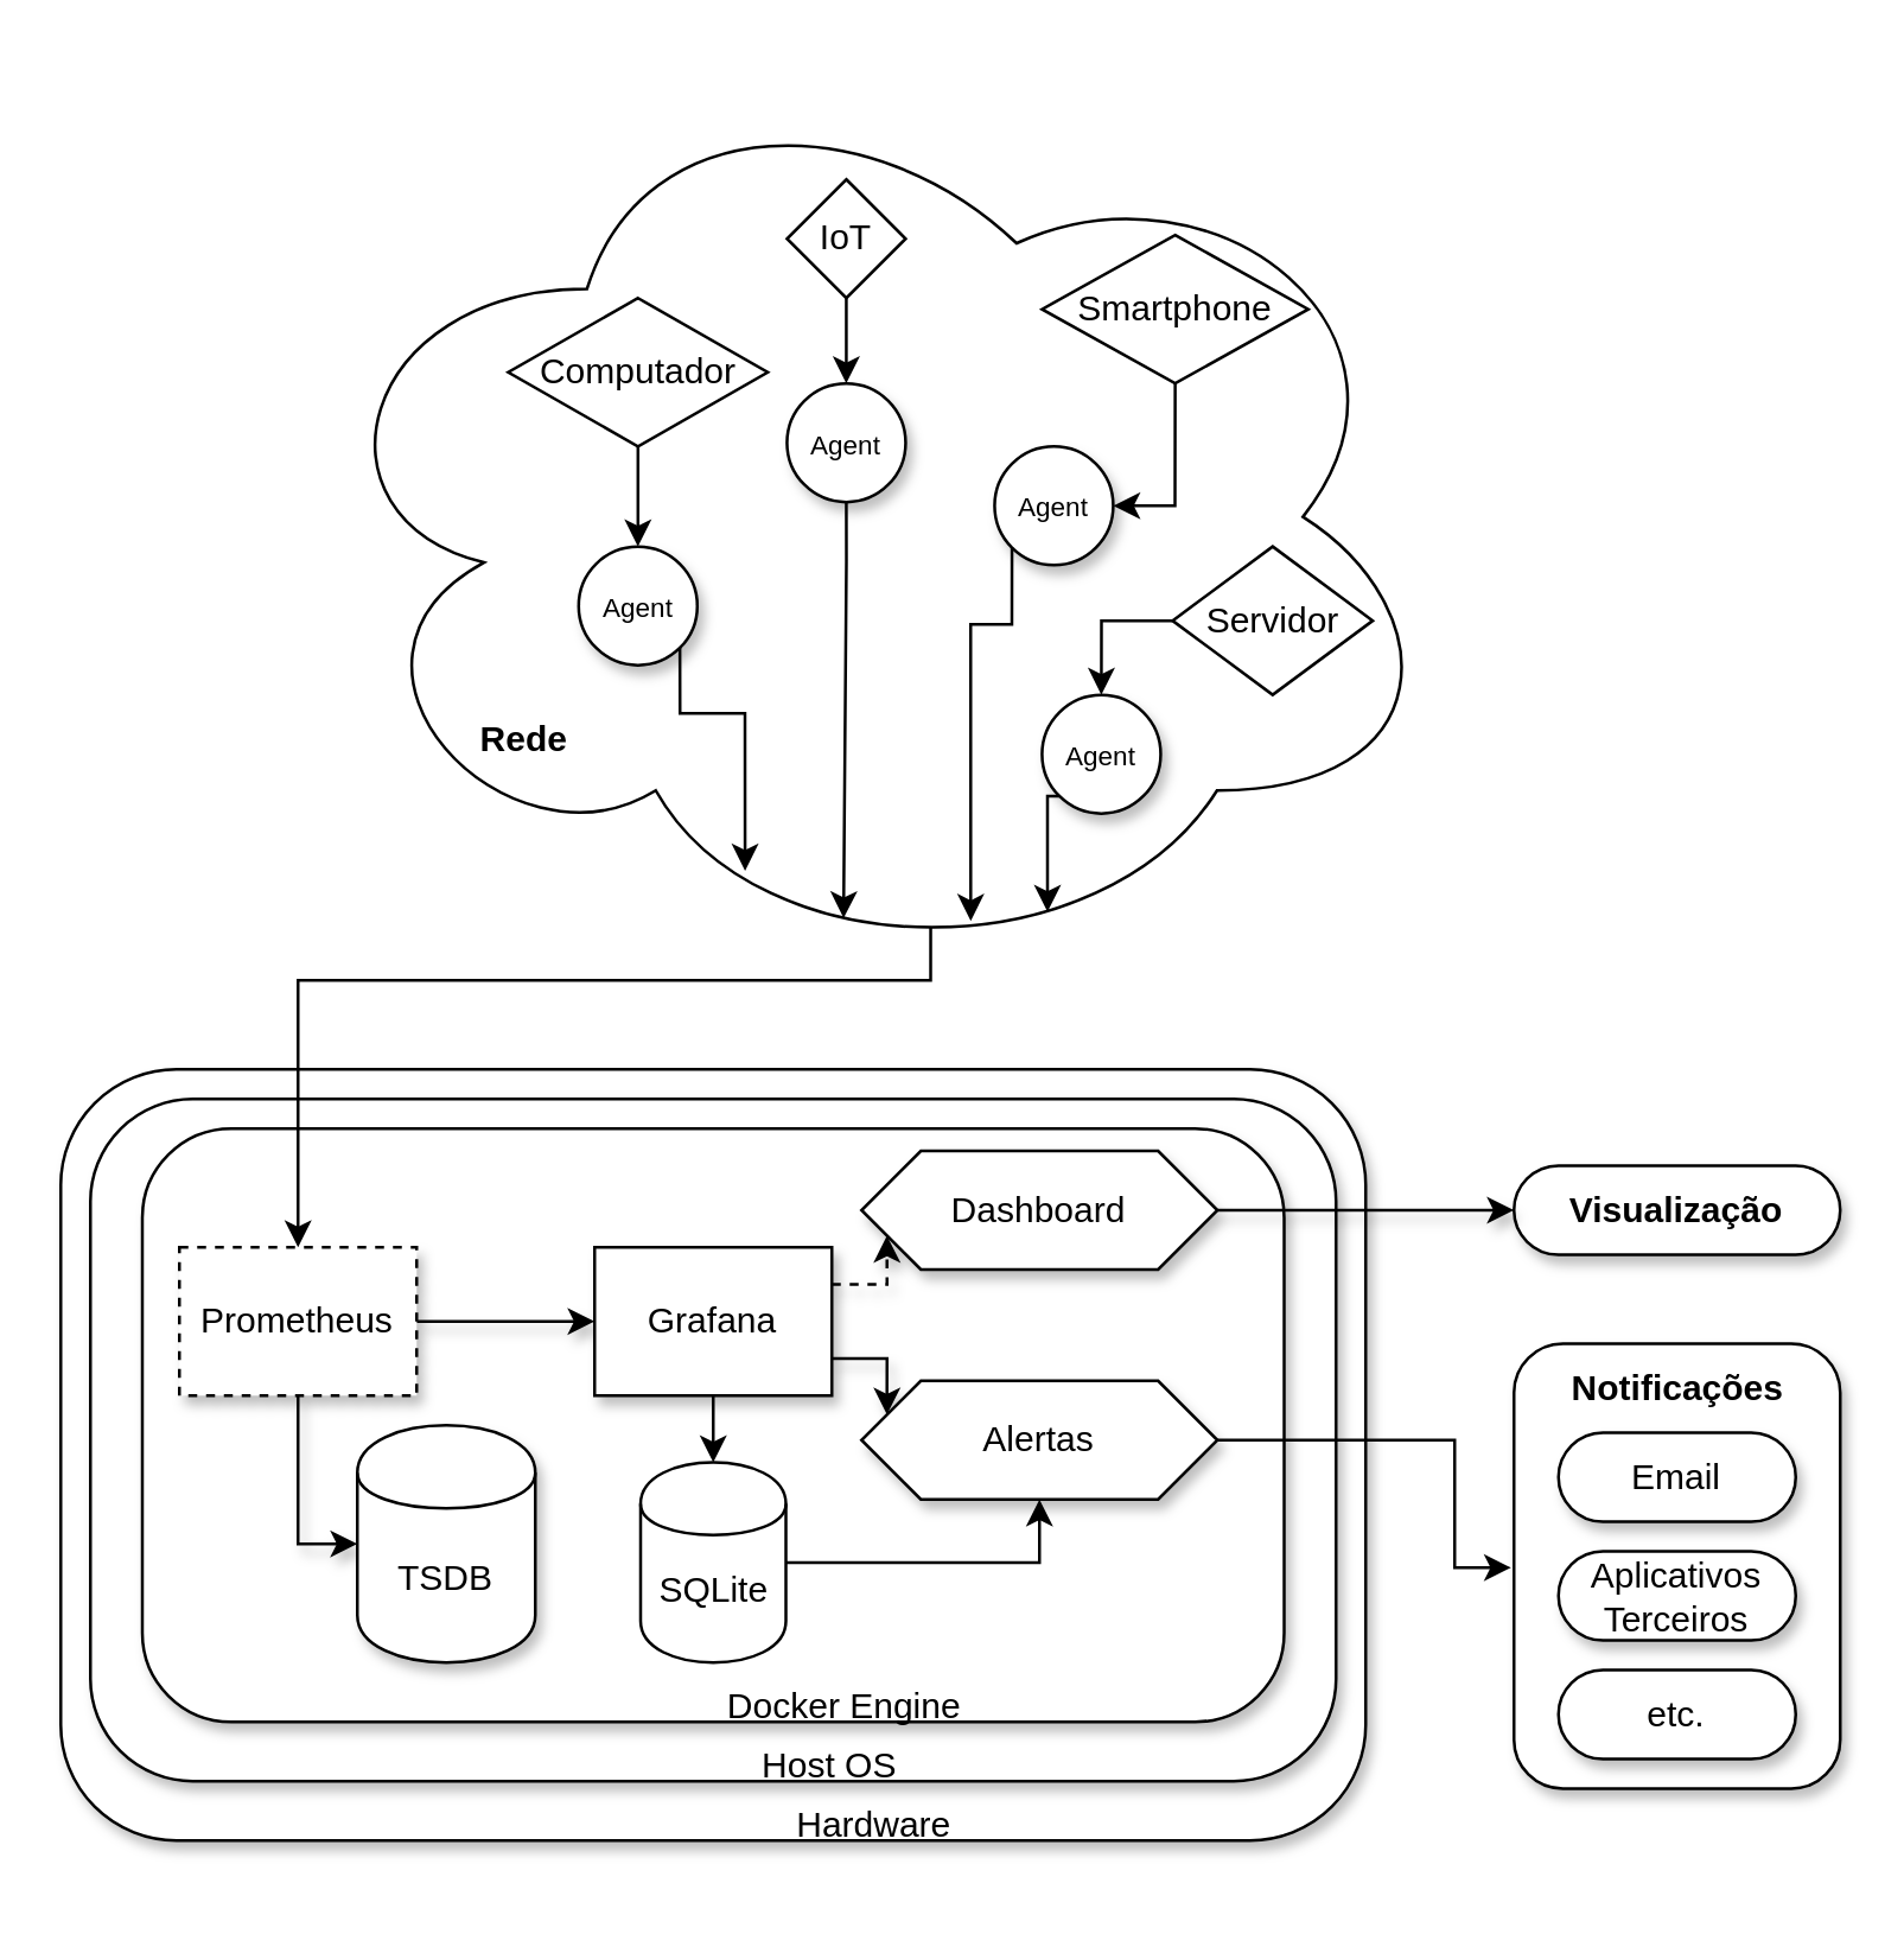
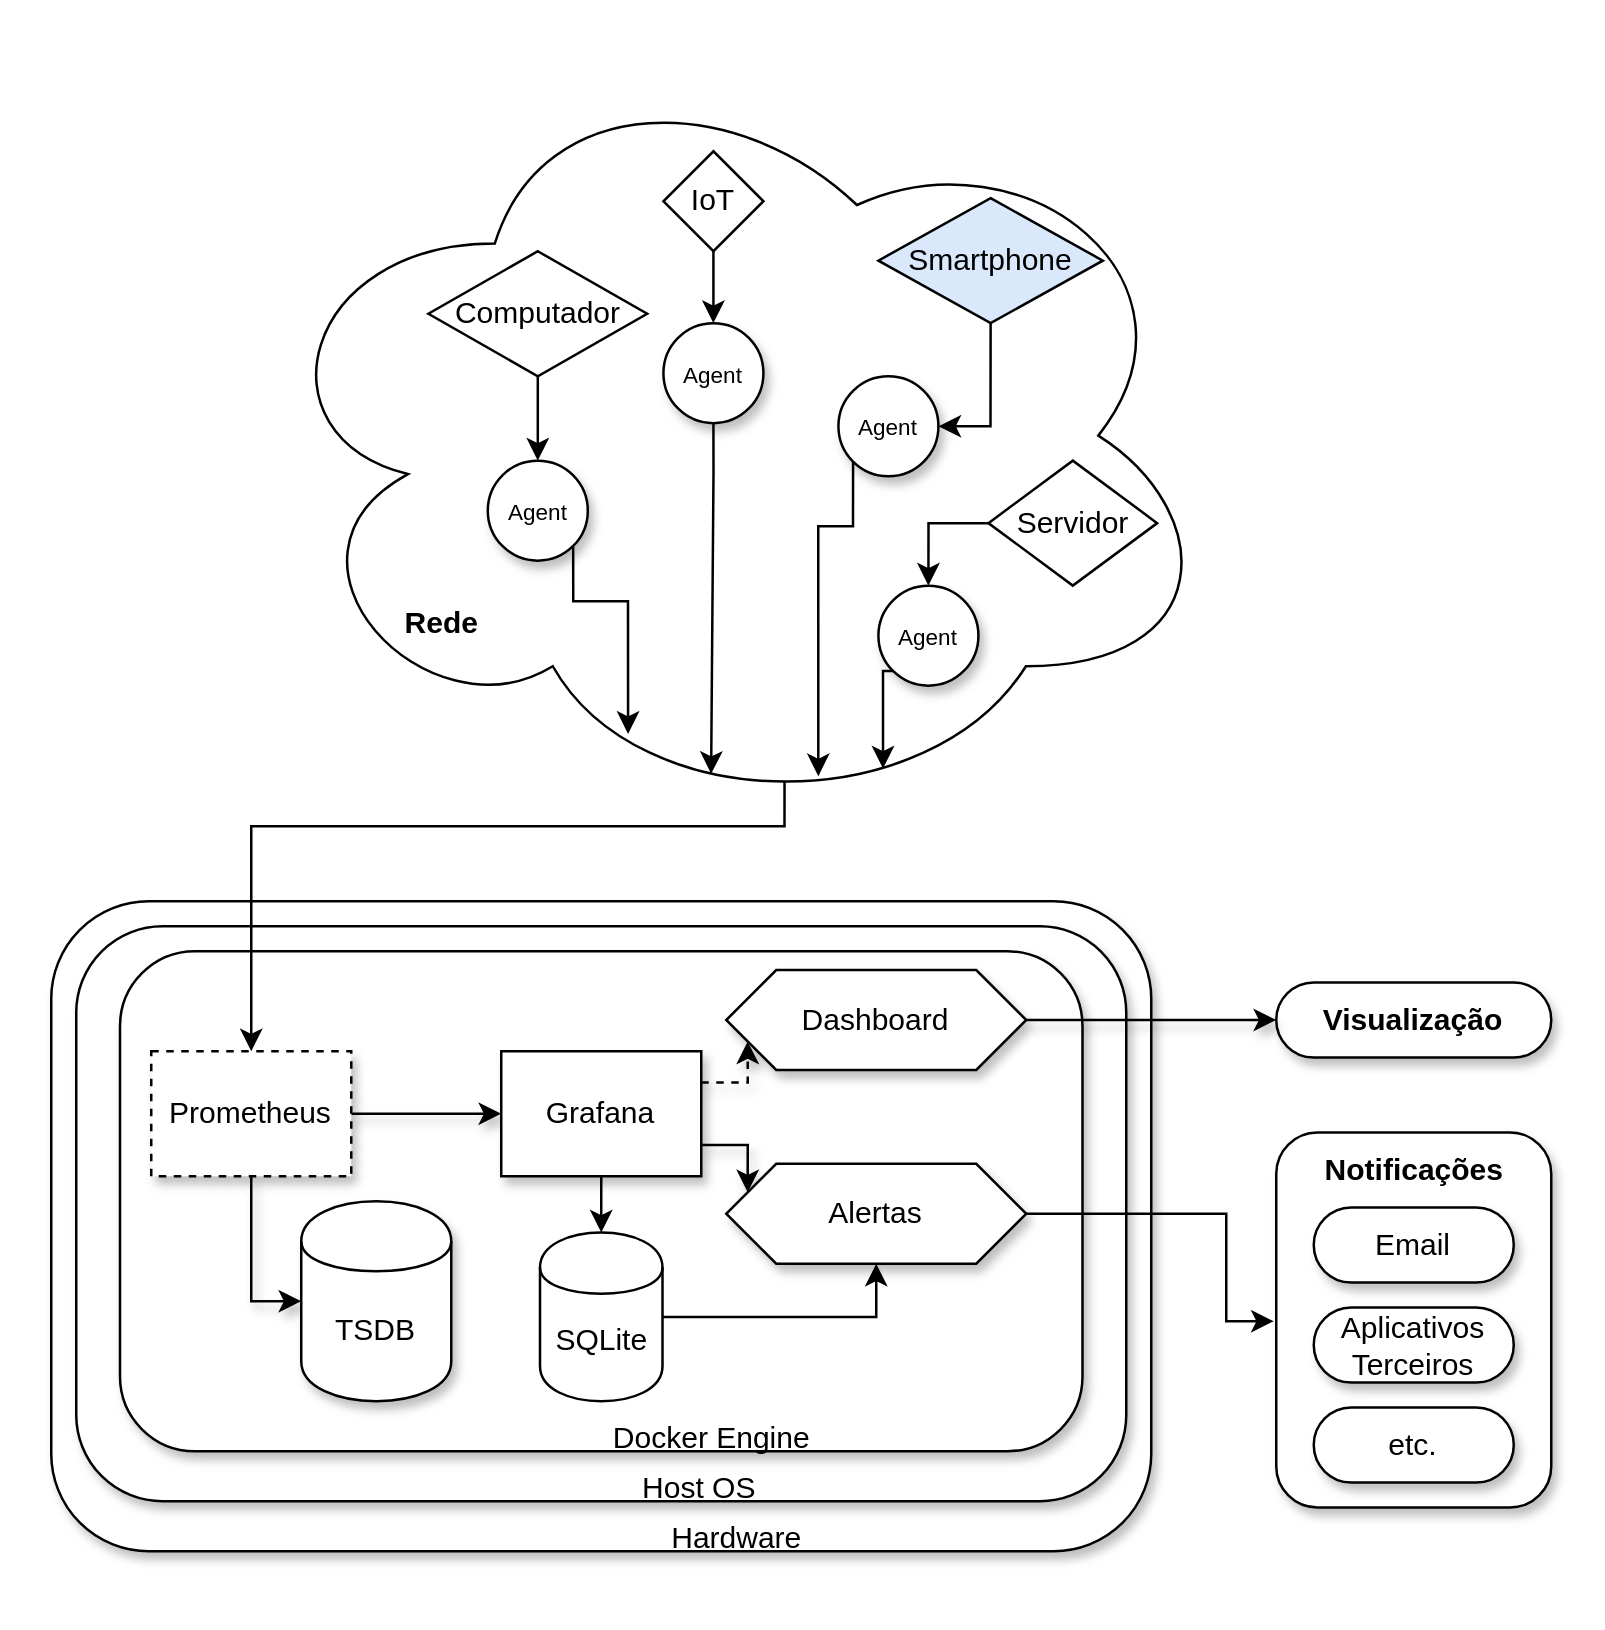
- <mxCell id="36" value="&lt;div&gt;Smartphone&lt;/div&gt;" style="rhombus;whiteSpace=wrap;html=1;" parent="1" vertex="1"><mxGeometry x="350.87" y="78.75" width="89.75" height="50" as="geometry" /></mxCell>
+ <mxCell id="36" value="&lt;div&gt;Smartphone&lt;/div&gt;" style="rhombus;whiteSpace=wrap;html=1;fillColor=#dae8fc;" parent="1" vertex="1"><mxGeometry x="350.87" y="78.75" width="89.75" height="50" as="geometry" /></mxCell>
